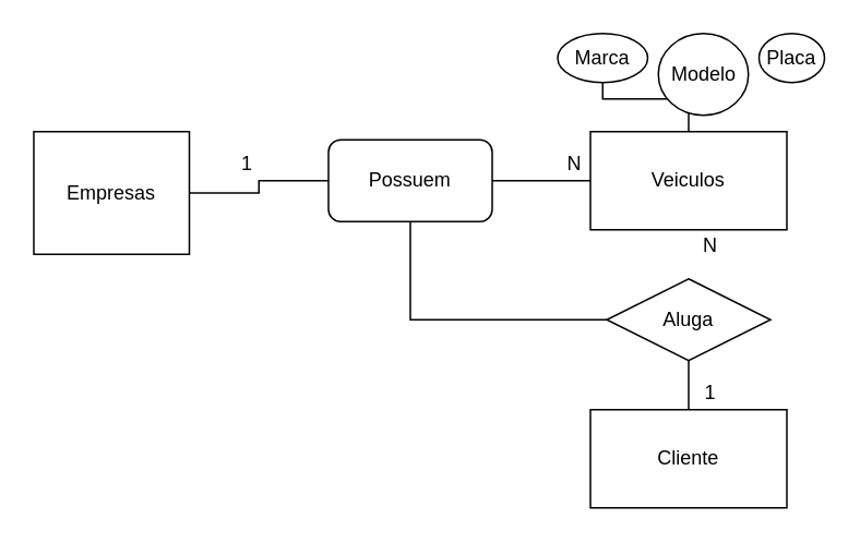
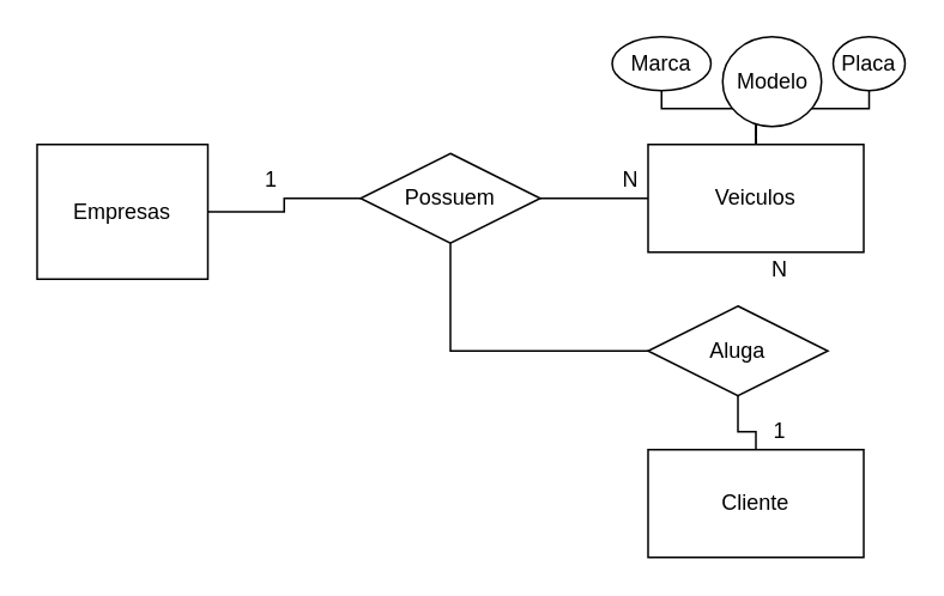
+ <mxCell id="8" style="edgeStyle=orthogonalEdgeStyle;rounded=0;orthogonalLoop=1;jettySize=auto;html=1;entryX=0.5;entryY=1;entryDx=0;entryDy=0;endArrow=none;endFill=0;" edge="1" parent="1" source="9" target="20"><mxGeometry relative="1" as="geometry" /></mxCell>
+ <mxCell id="7" style="edgeStyle=orthogonalEdgeStyle;rounded=0;orthogonalLoop=1;jettySize=auto;html=1;entryX=0.5;entryY=1;entryDx=0;entryDy=0;endArrow=none;endFill=0;" edge="1" parent="1" source="9" target="19"><mxGeometry relative="1" as="geometry" /></mxCell>
- <mxCell id="5" value="Possuem" style="whiteSpace=wrap;html=1;rounded=1;" vertex="1" parent="1"><mxGeometry x="200" y="85" width="100" height="50" as="geometry" /></mxCell>
+ <mxCell id="5" value="Possuem" style="rhombus;whiteSpace=wrap;html=1;" vertex="1" parent="1"><mxGeometry x="200" y="85" width="100" height="50" as="geometry" /></mxCell>
- <mxCell id="15" value="Aluga" style="rhombus;whiteSpace=wrap;html=1;" vertex="1" parent="1"><mxGeometry x="370" y="170" width="100" height="50" as="geometry" /></mxCell>
+ <mxCell id="15" value="Aluga" style="rhombus;whiteSpace=wrap;html=1;" vertex="1" parent="1"><mxGeometry x="360" y="170" width="100" height="50" as="geometry" /></mxCell>
